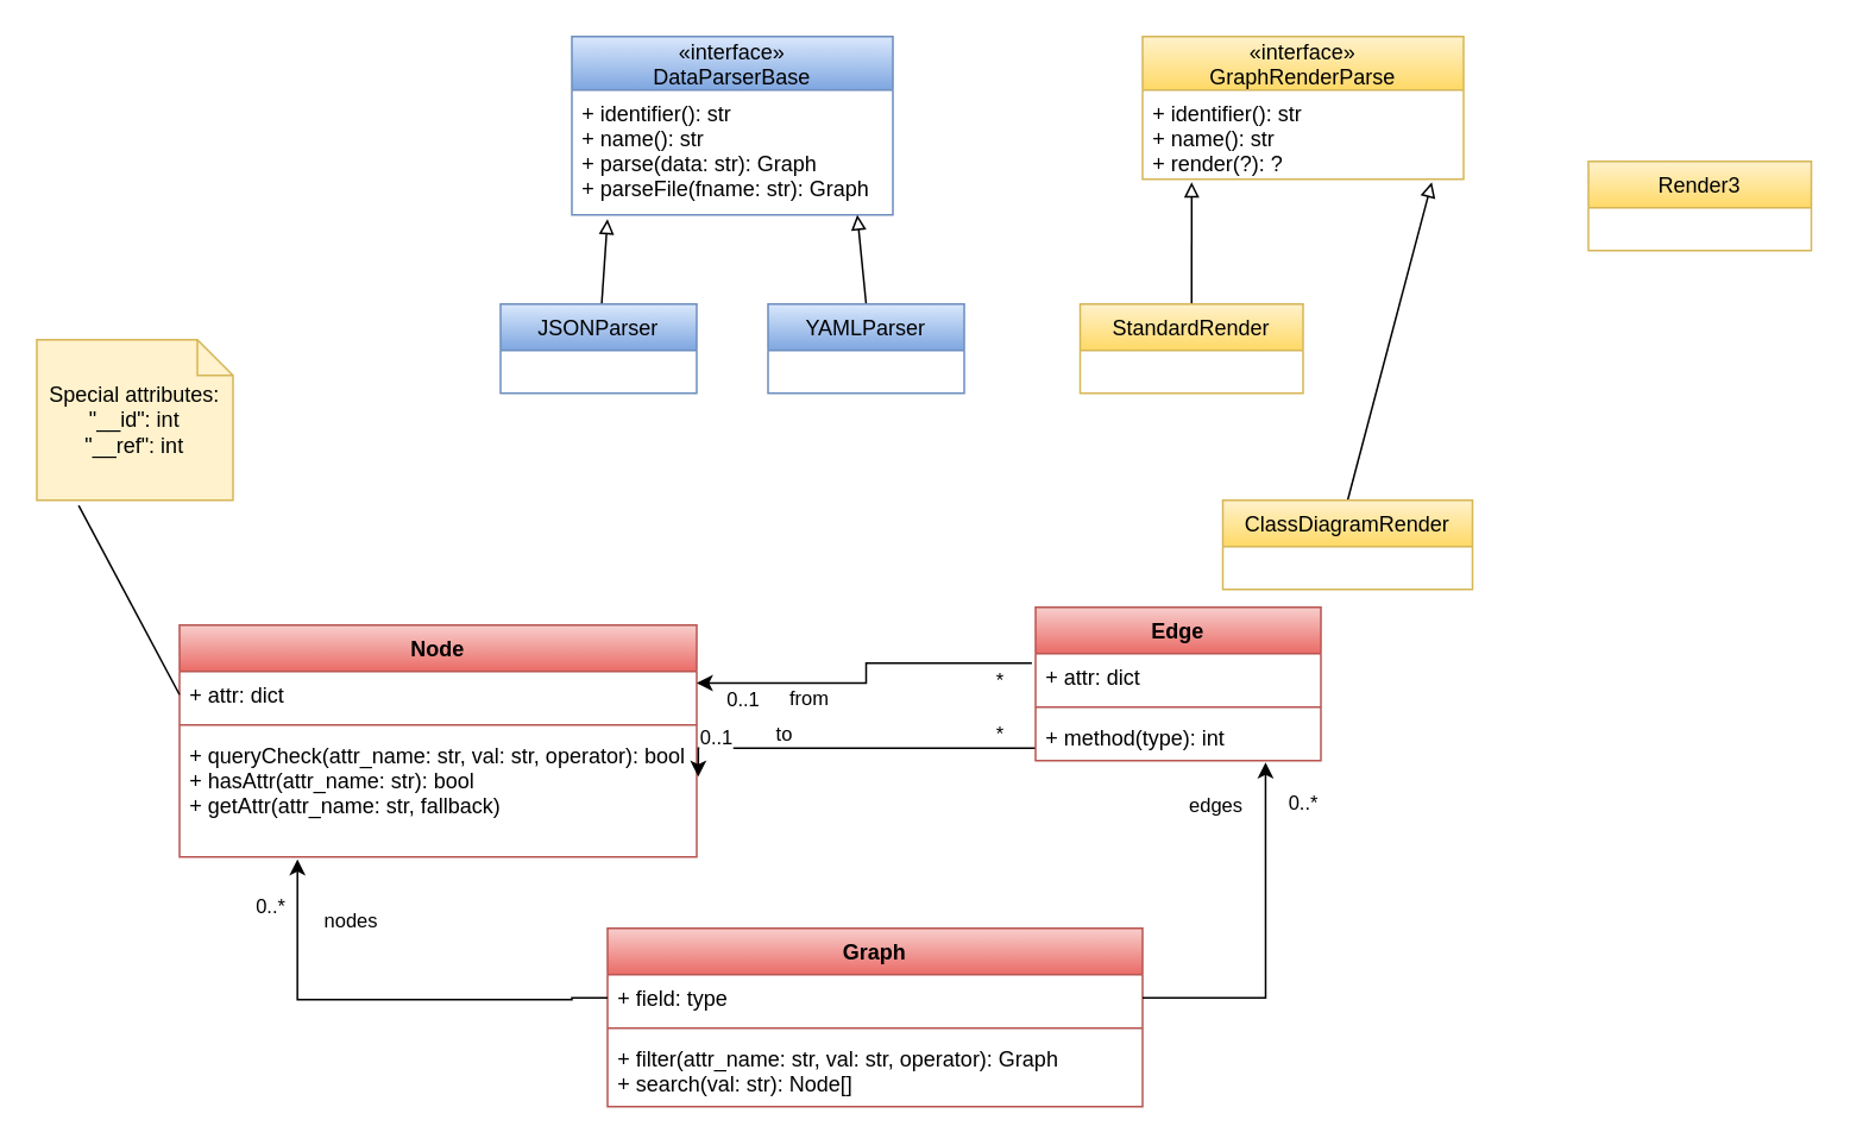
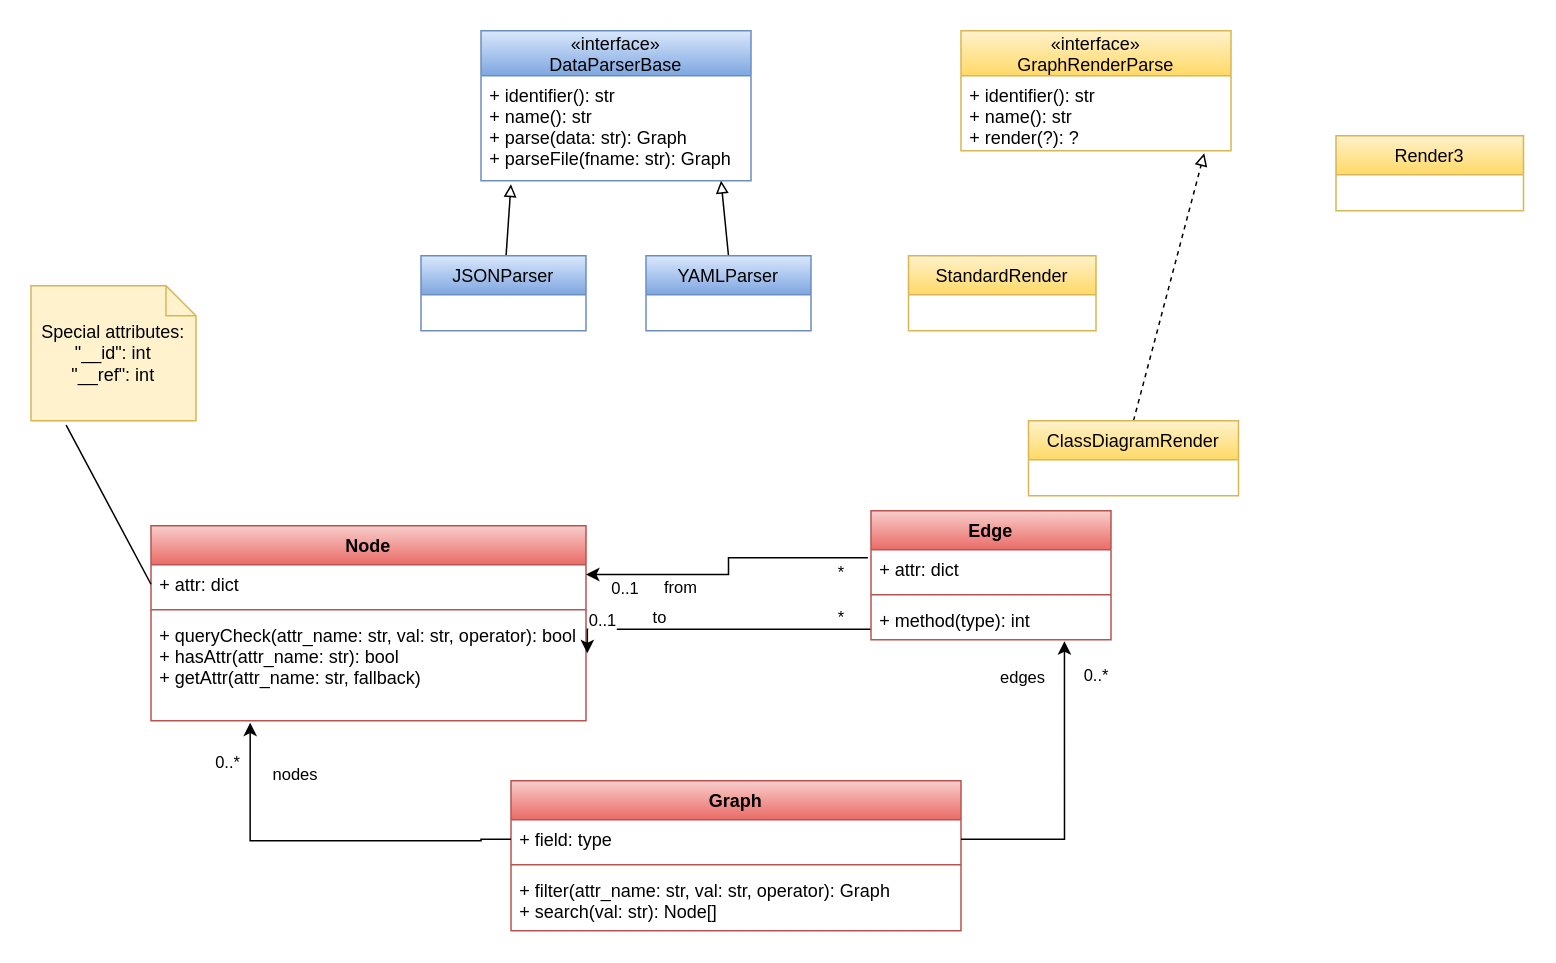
- <mxCell id="38" style="edgeStyle=none;rounded=0;orthogonalLoop=1;jettySize=auto;html=1;exitX=0.5;exitY=0;exitDx=0;exitDy=0;entryX=0.153;entryY=1.034;entryDx=0;entryDy=0;entryPerimeter=0;endArrow=block;endFill=0;" edge="1" parent="1" source="39" target="37"><mxGeometry relative="1" as="geometry" /></mxCell>
- <mxCell id="40" style="edgeStyle=none;rounded=0;orthogonalLoop=1;jettySize=auto;html=1;exitX=0.5;exitY=0;exitDx=0;exitDy=0;entryX=0.901;entryY=1.034;entryDx=0;entryDy=0;entryPerimeter=0;endArrow=block;endFill=0;" edge="1" parent="1" source="41" target="37"><mxGeometry relative="1" as="geometry" /></mxCell>
+ <mxCell id="40" style="edgeStyle=none;rounded=0;orthogonalLoop=1;jettySize=auto;html=1;exitX=0.5;exitY=0;exitDx=0;exitDy=0;entryX=0.901;entryY=1.034;entryDx=0;entryDy=0;entryPerimeter=0;endArrow=block;endFill=0;dashed=1;" edge="1" parent="1" source="41" target="37"><mxGeometry relative="1" as="geometry" /></mxCell>
